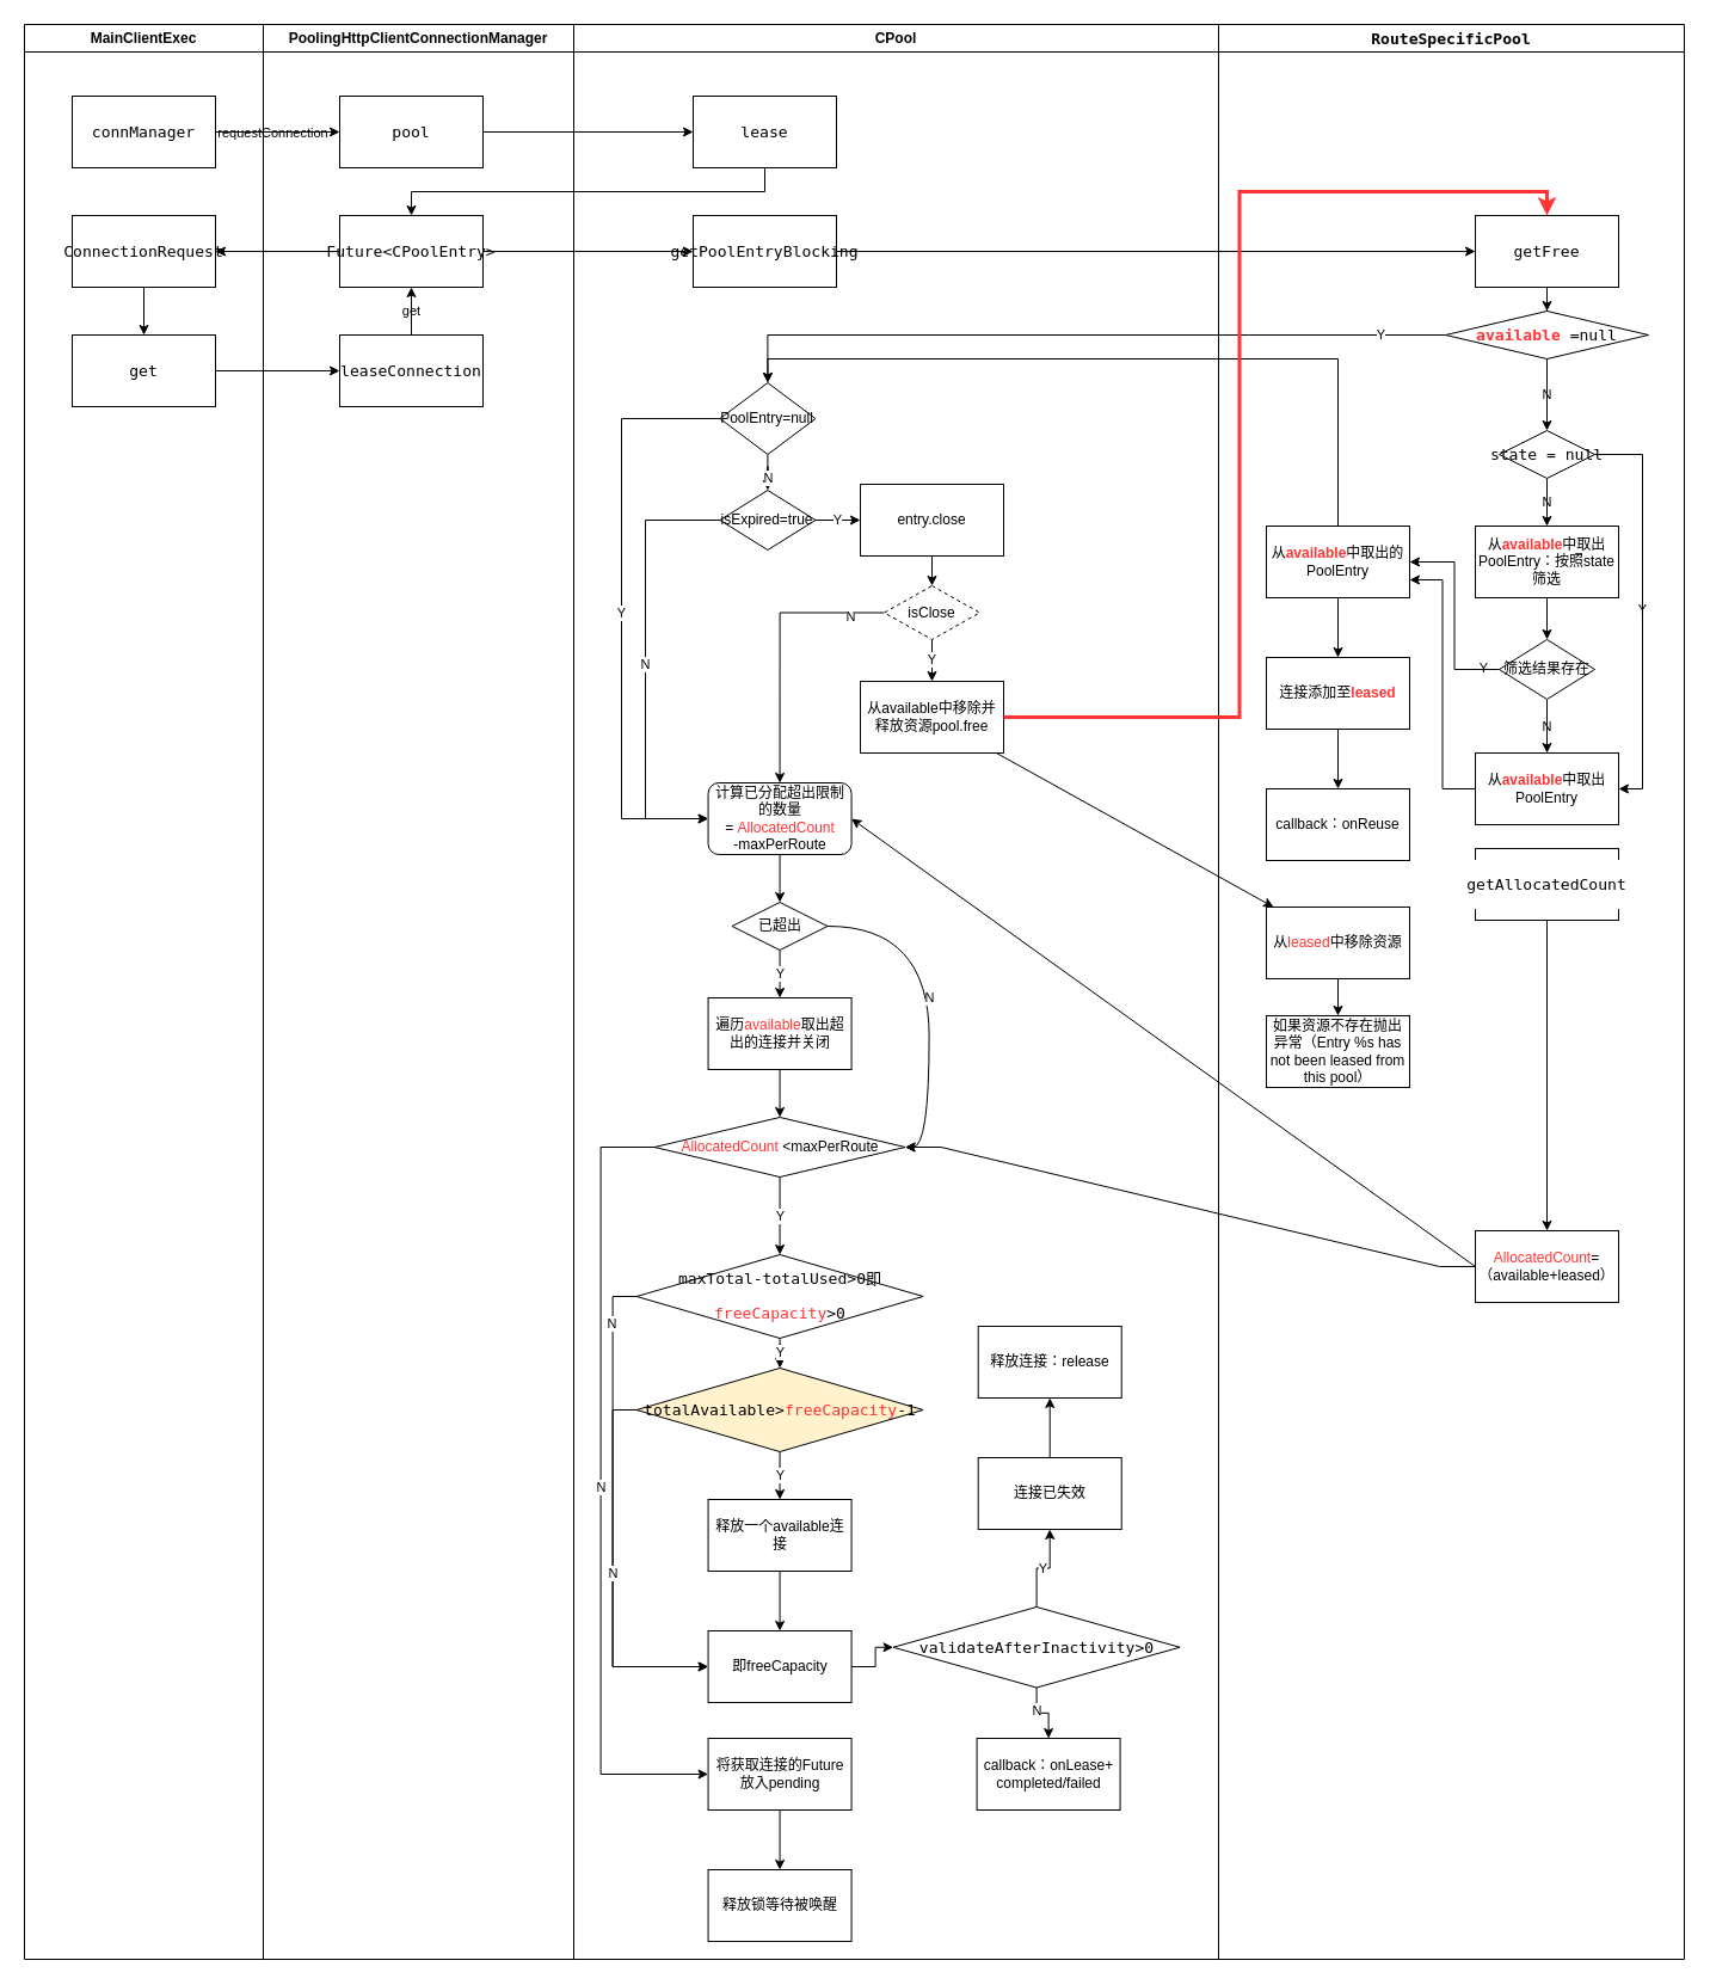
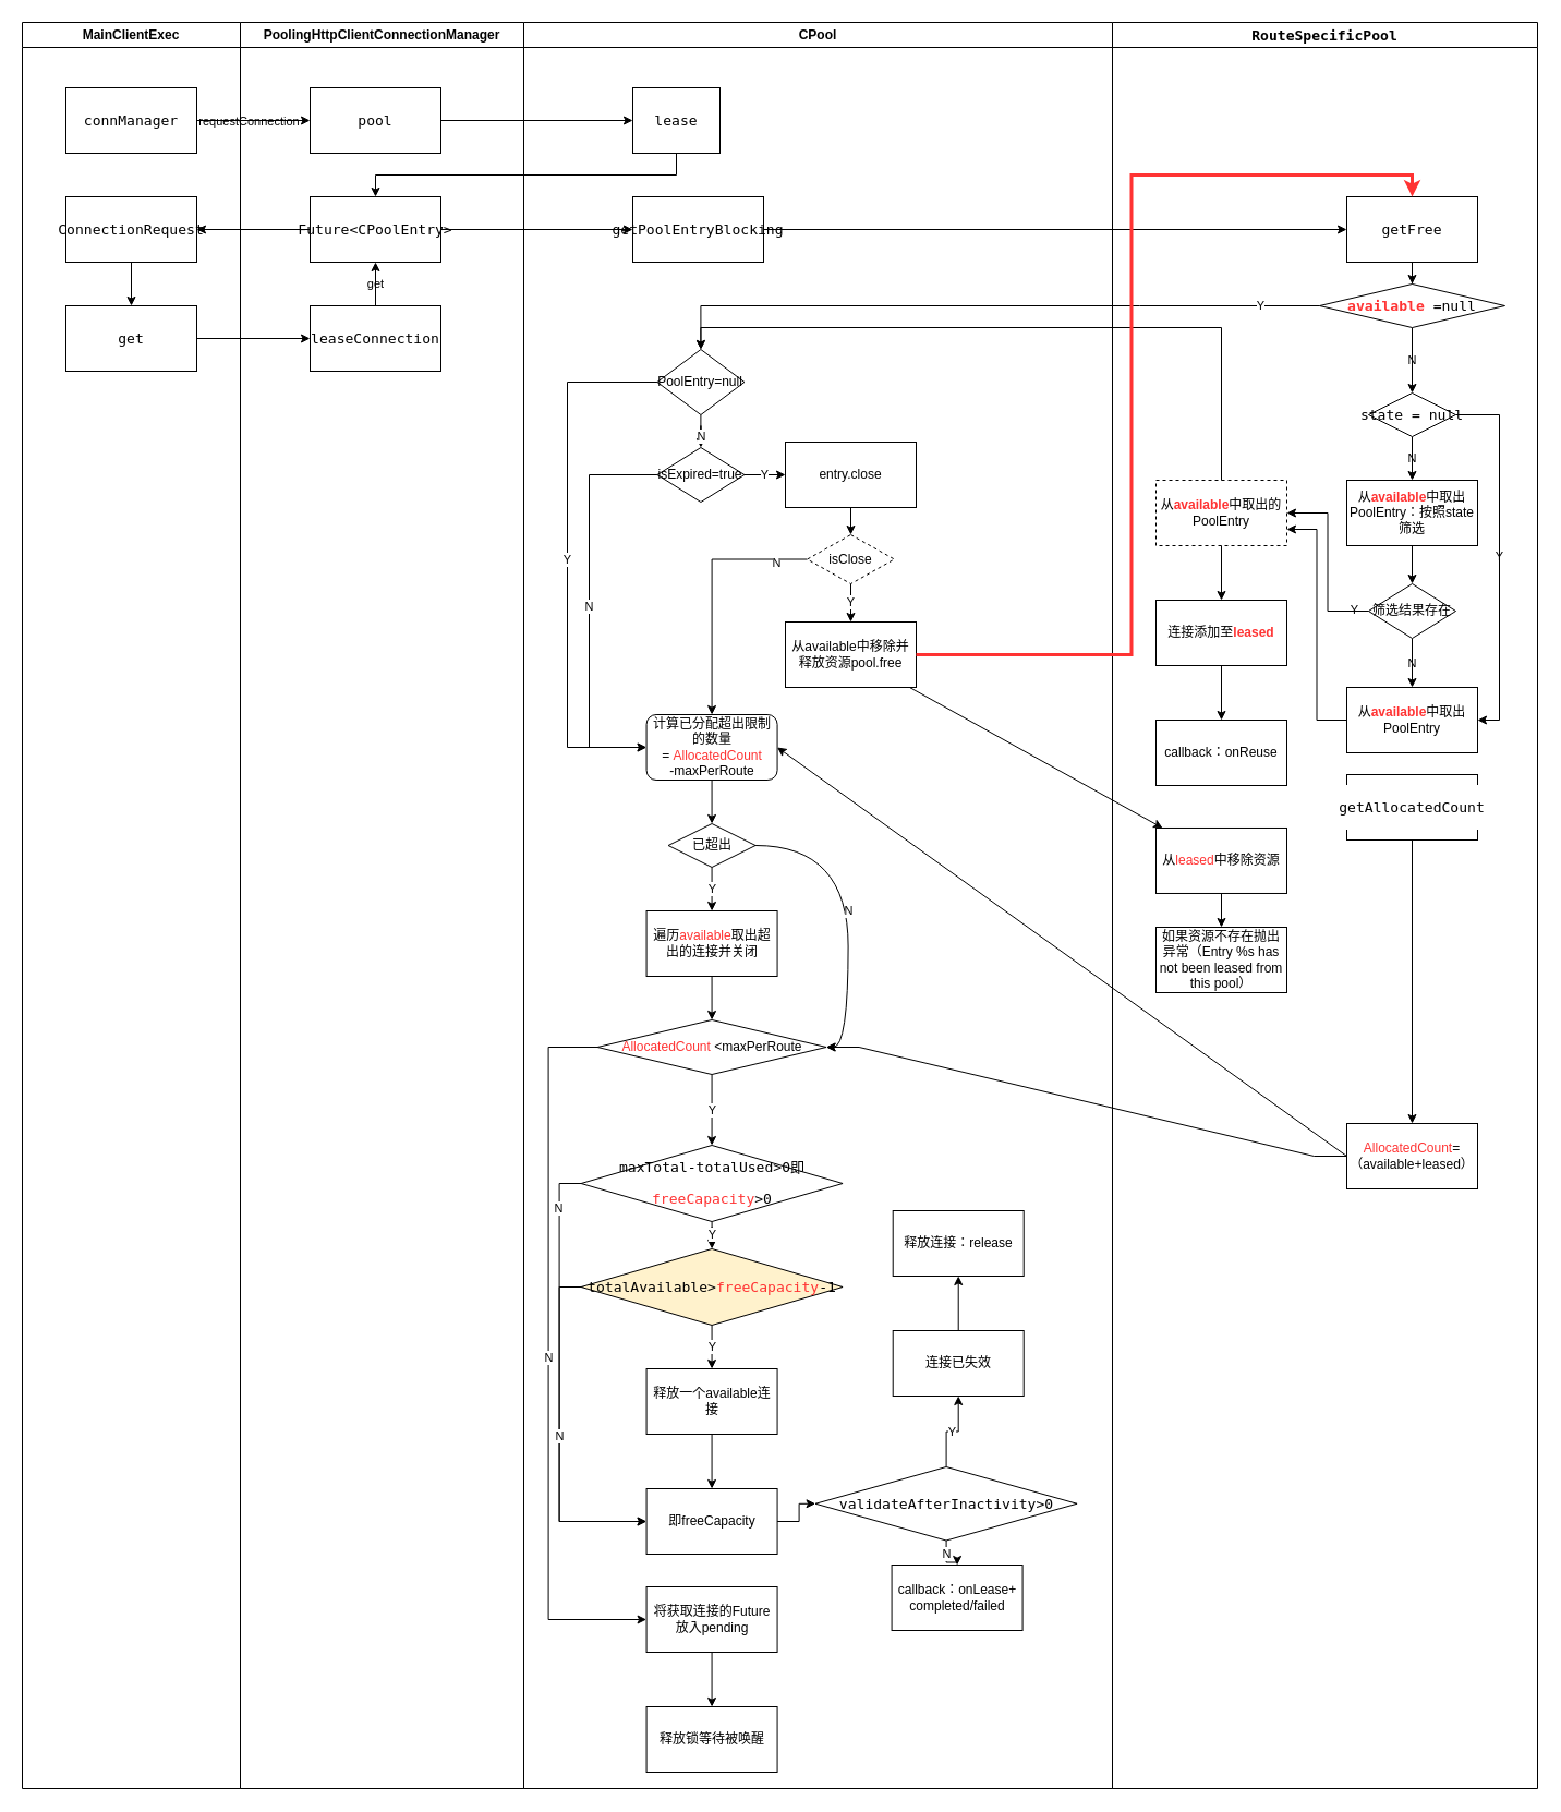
- <mxCell id="16" value="&lt;pre style=&quot;font-family: &amp;quot;JetBrains Mono&amp;quot;, monospace; font-size: 9.8pt;&quot;&gt;&lt;pre style=&quot;font-family: &amp;quot;JetBrains Mono&amp;quot;, monospace; font-size: 9.8pt;&quot;&gt;lease&lt;/pre&gt;&lt;/pre&gt;" style="rounded=0;whiteSpace=wrap;html=1;labelBorderColor=none;labelBackgroundColor=none;fontColor=#000000;" parent="15" vertex="1"><mxGeometry x="100" y="60" width="120" height="60" as="geometry" /></mxCell>
+ <mxCell id="16" value="&lt;pre style=&quot;font-family: &amp;quot;JetBrains Mono&amp;quot;, monospace; font-size: 9.8pt;&quot;&gt;&lt;pre style=&quot;font-family: &amp;quot;JetBrains Mono&amp;quot;, monospace; font-size: 9.8pt;&quot;&gt;lease&lt;/pre&gt;&lt;/pre&gt;" style="rounded=0;whiteSpace=wrap;html=1;labelBorderColor=none;labelBackgroundColor=none;fontColor=#000000;" parent="15" vertex="1"><mxGeometry x="100" y="60" width="80" height="60" as="geometry" /></mxCell>
- <mxCell id="82" value="从&lt;b&gt;&lt;font color=&quot;#ff3333&quot;&gt;available&lt;/font&gt;&lt;/b&gt;中取出的PoolEntry" style="whiteSpace=wrap;html=1;rounded=0;labelBorderColor=none;labelBackgroundColor=none;" parent="68" vertex="1"><mxGeometry x="40" y="420" width="120" height="60" as="geometry" /></mxCell>
+ <mxCell id="82" value="从&lt;b&gt;&lt;font color=&quot;#ff3333&quot;&gt;available&lt;/font&gt;&lt;/b&gt;中取出的PoolEntry" style="whiteSpace=wrap;html=1;rounded=0;labelBorderColor=none;labelBackgroundColor=none;dashed=1;" parent="68" vertex="1"><mxGeometry x="40" y="420" width="120" height="60" as="geometry" /></mxCell>
- <mxCell id="63" value="callback：onLease+&lt;br&gt;completed/failed" style="whiteSpace=wrap;html=1;verticalAlign=middle;rounded=0;labelBorderColor=none;labelBackgroundColor=none;" vertex="1" parent="15"><mxGeometry x="337.575" y="1435" width="120" height="60" as="geometry" /></mxCell>
+ <mxCell id="63" value="callback：onLease+&lt;br&gt;completed/failed" style="whiteSpace=wrap;html=1;verticalAlign=middle;rounded=0;labelBorderColor=none;labelBackgroundColor=none;" vertex="1" parent="15"><mxGeometry x="337.575" y="1415" width="120" height="60" as="geometry" /></mxCell>
